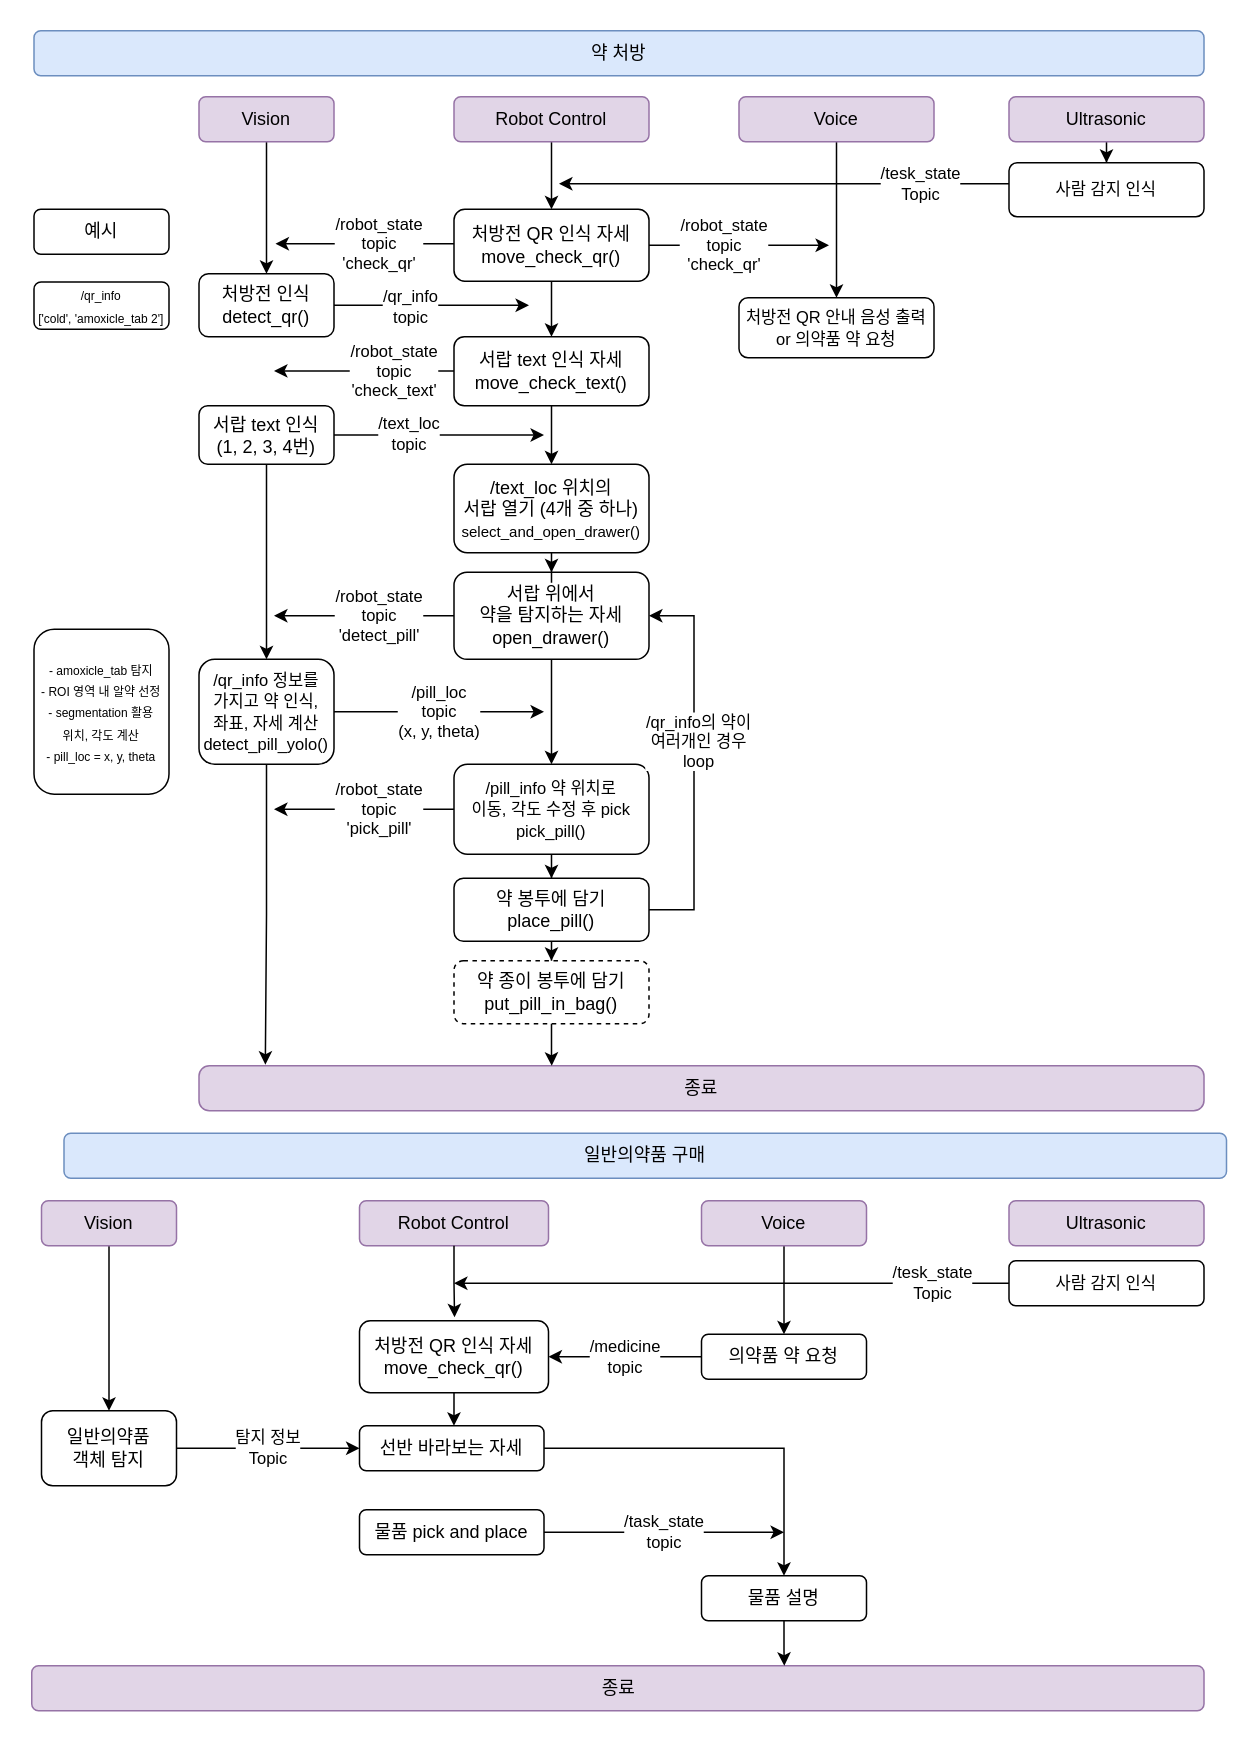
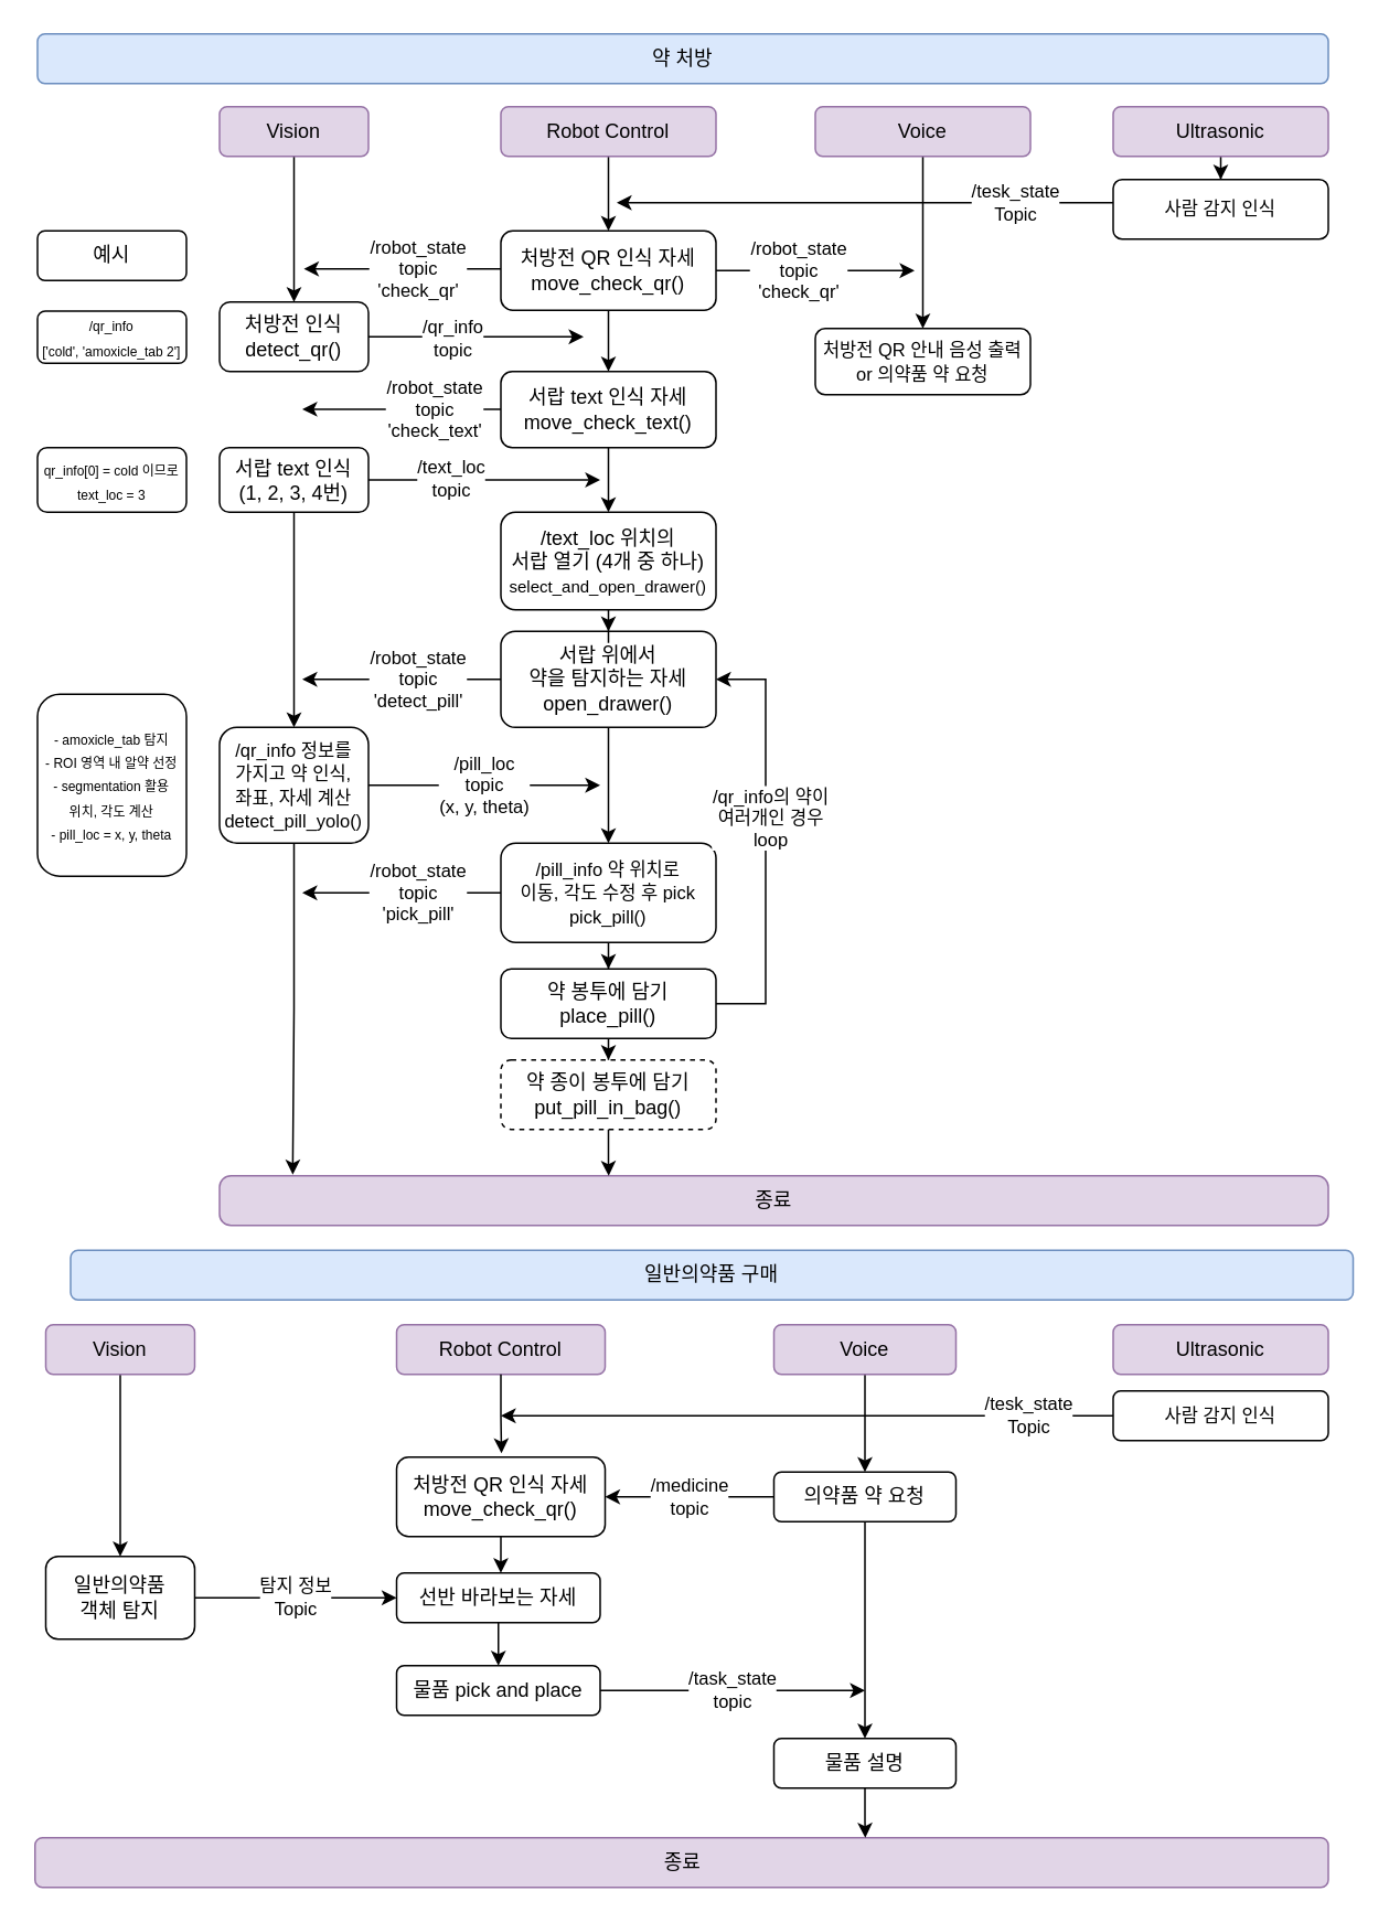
+ <mxCell id="51" value="&lt;font style=&quot;font-size: 8px;&quot;&gt;qr_info[0] = cold 이므로&lt;/font&gt;&lt;div&gt;&lt;span style=&quot;text-wrap-mode: nowrap; background-color: rgb(255, 255, 255);&quot;&gt;&lt;font style=&quot;font-size: 8px;&quot;&gt;text_loc = 3&lt;/font&gt;&lt;/span&gt;&lt;/div&gt;" style="rounded=1;whiteSpace=wrap;html=1;" parent="1" vertex="1"><mxGeometry x="22" y="270" width="90" height="39" as="geometry" /></mxCell>
+ <mxCell id="29" style="edgeStyle=orthogonalEdgeStyle;rounded=0;orthogonalLoop=1;jettySize=auto;html=1;entryX=0.5;entryY=0;entryDx=0;entryDy=0;" parent="1" source="31" target="61" edge="1"><mxGeometry relative="1" as="geometry" /></mxCell>
- <mxCell id="33" style="edgeStyle=orthogonalEdgeStyle;rounded=0;orthogonalLoop=1;jettySize=auto;html=1;" edge="1" parent="1" source="34" target="61"><mxGeometry relative="1" as="geometry" /></mxCell>
+ <mxCell id="33" style="edgeStyle=orthogonalEdgeStyle;rounded=0;orthogonalLoop=1;jettySize=auto;html=1;entryX=0.5;entryY=0;entryDx=0;entryDy=0;" edge="1" parent="1" source="34" target="38"><mxGeometry relative="1" as="geometry" /></mxCell>
